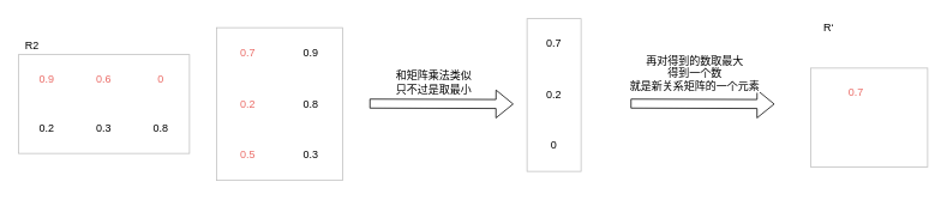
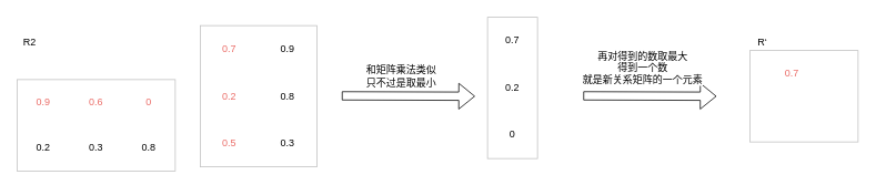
- <mxCell id="8" value="R‘" style="text;html=1;align=center;verticalAlign=middle;resizable=0;points=[];autosize=1;" parent="1" vertex="1"><mxGeometry x="905" y="20" width="30" height="20" as="geometry" /></mxCell>
+ <mxCell id="8" value="R‘" style="text;html=1;align=center;verticalAlign=middle;resizable=0;points=[];autosize=1;" parent="1" vertex="1"><mxGeometry x="900" y="40" width="30" height="20" as="geometry" /></mxCell>
- <mxCell id="3" value="&lt;table border=&quot;0&quot; width=&quot;100%&quot; style=&quot;width: 100% ; height: 100% ; border-collapse: collapse&quot;&gt;&lt;tbody&gt;&lt;tr&gt;&lt;td align=&quot;center&quot;&gt;&lt;font color=&quot;#ea6b66&quot;&gt;0.9&lt;/font&gt;&lt;/td&gt;&lt;td align=&quot;center&quot;&gt;&lt;font color=&quot;#ea6b66&quot;&gt;0.6&lt;/font&gt;&lt;/td&gt;&lt;td align=&quot;center&quot;&gt;&lt;font color=&quot;#ea6b66&quot;&gt;0&lt;/font&gt;&lt;/td&gt;&lt;/tr&gt;&lt;tr&gt;&lt;td align=&quot;center&quot;&gt;0.2&lt;/td&gt;&lt;td align=&quot;center&quot;&gt;0.3&lt;/td&gt;&lt;td align=&quot;center&quot;&gt;0.8&lt;/td&gt;&lt;/tr&gt;&lt;/tbody&gt;&lt;/table&gt;" style="text;html=1;strokeColor=#c0c0c0;fillColor=none;overflow=fill;" parent="1" vertex="1"><mxGeometry x="20" y="60" width="190" height="110" as="geometry" /></mxCell>
+ <mxCell id="3" value="&lt;table border=&quot;0&quot; width=&quot;100%&quot; style=&quot;width: 100% ; height: 100% ; border-collapse: collapse&quot;&gt;&lt;tbody&gt;&lt;tr&gt;&lt;td align=&quot;center&quot;&gt;&lt;font color=&quot;#ea6b66&quot;&gt;0.9&lt;/font&gt;&lt;/td&gt;&lt;td align=&quot;center&quot;&gt;&lt;font color=&quot;#ea6b66&quot;&gt;0.6&lt;/font&gt;&lt;/td&gt;&lt;td align=&quot;center&quot;&gt;&lt;font color=&quot;#ea6b66&quot;&gt;0&lt;/font&gt;&lt;/td&gt;&lt;/tr&gt;&lt;tr&gt;&lt;td align=&quot;center&quot;&gt;0.2&lt;/td&gt;&lt;td align=&quot;center&quot;&gt;0.3&lt;/td&gt;&lt;td align=&quot;center&quot;&gt;0.8&lt;/td&gt;&lt;/tr&gt;&lt;/tbody&gt;&lt;/table&gt;" style="text;html=1;strokeColor=#c0c0c0;fillColor=none;overflow=fill;" parent="1" vertex="1"><mxGeometry x="20" y="95" width="190" height="110" as="geometry" /></mxCell>
- <mxCell id="11" value="&lt;table border=&quot;0&quot; width=&quot;100%&quot; style=&quot;width: 100% ; height: 100% ; border-collapse: collapse&quot;&gt;&lt;tbody&gt;&lt;tr&gt;&lt;td align=&quot;center&quot;&gt;&lt;font color=&quot;#ea6b66&quot;&gt;0.7&lt;/font&gt;&lt;/td&gt;&lt;td align=&quot;center&quot;&gt;&amp;nbsp;&lt;/td&gt;&lt;/tr&gt;&lt;tr&gt;&lt;td align=&quot;center&quot;&gt;&amp;nbsp;&lt;/td&gt;&lt;td align=&quot;center&quot;&gt;&amp;nbsp;&lt;/td&gt;&lt;/tr&gt;&lt;/tbody&gt;&lt;/table&gt;" style="text;html=1;strokeColor=#c0c0c0;fillColor=none;overflow=fill;" vertex="1" parent="1"><mxGeometry x="900" y="75" width="130" height="110" as="geometry" /></mxCell>
+ <mxCell id="11" value="&lt;table border=&quot;0&quot; width=&quot;100%&quot; style=&quot;width: 100% ; height: 100% ; border-collapse: collapse&quot;&gt;&lt;tbody&gt;&lt;tr&gt;&lt;td align=&quot;center&quot;&gt;&lt;font color=&quot;#ea6b66&quot;&gt;0.7&lt;/font&gt;&lt;/td&gt;&lt;td align=&quot;center&quot;&gt;&amp;nbsp;&lt;/td&gt;&lt;/tr&gt;&lt;tr&gt;&lt;td align=&quot;center&quot;&gt;&amp;nbsp;&lt;/td&gt;&lt;td align=&quot;center&quot;&gt;&amp;nbsp;&lt;/td&gt;&lt;/tr&gt;&lt;/tbody&gt;&lt;/table&gt;" style="text;html=1;strokeColor=#c0c0c0;fillColor=none;overflow=fill;" vertex="1" parent="1"><mxGeometry x="900" y="60" width="130" height="110" as="geometry" /></mxCell>
